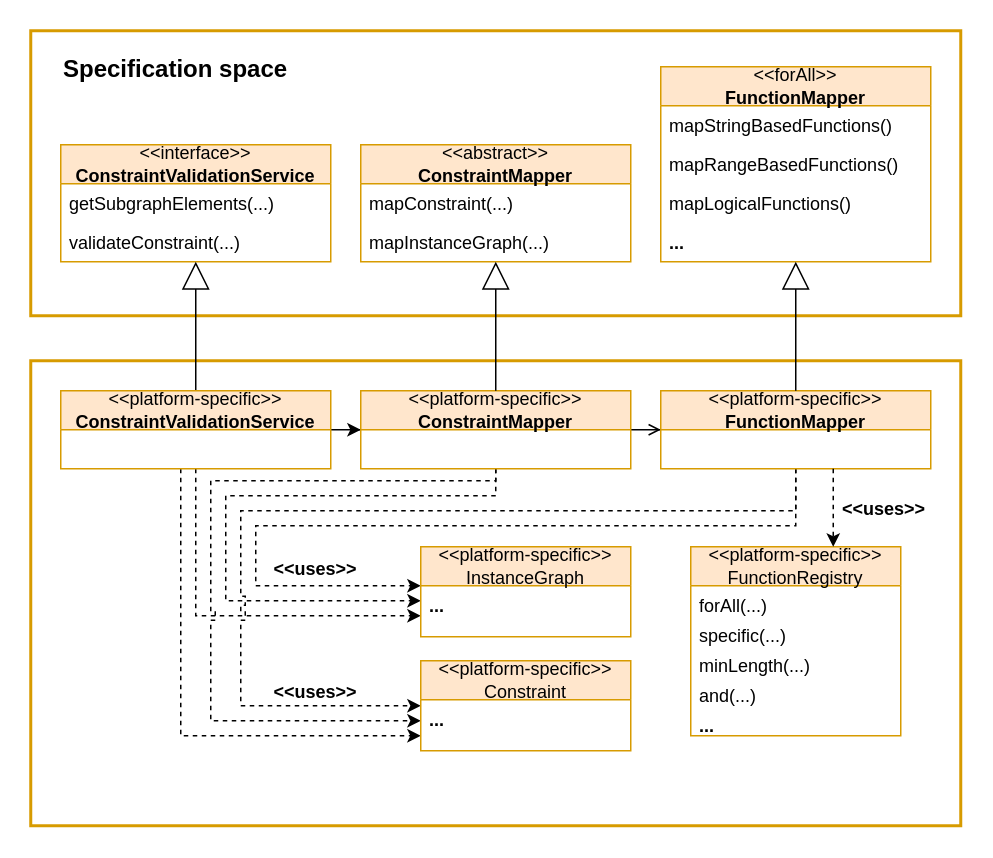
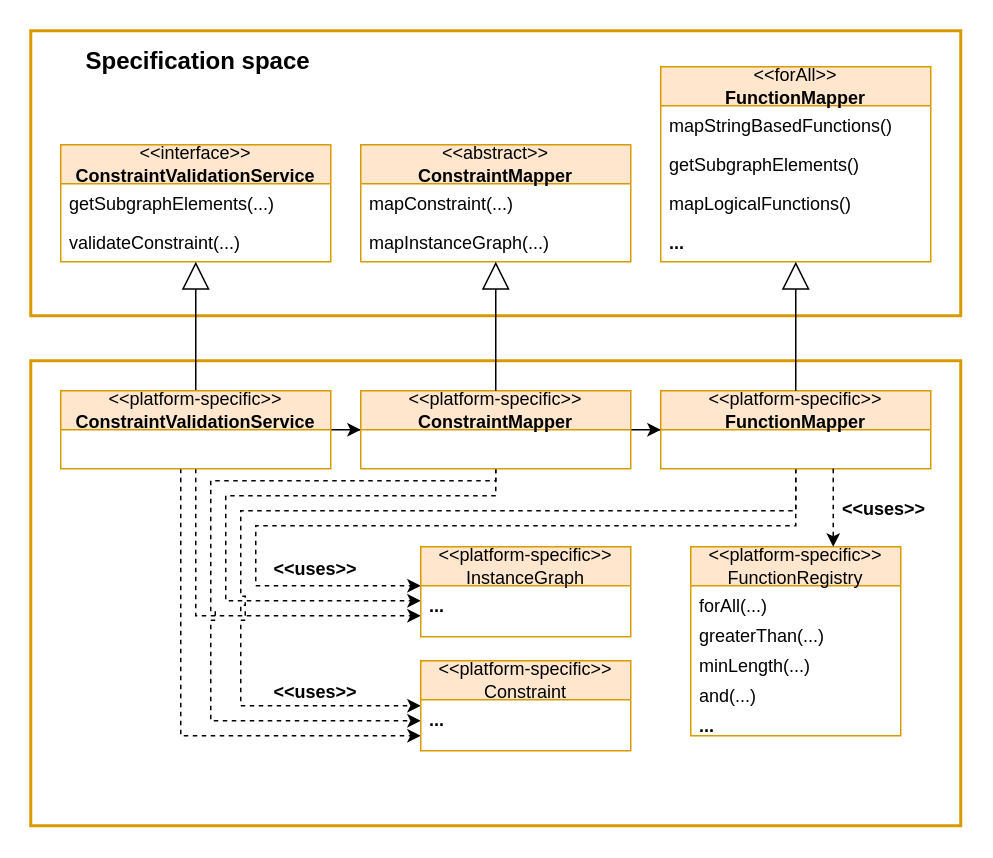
- <mxCell id="33" value="&lt;b&gt;&lt;font style=&quot;font-size: 16px;&quot;&gt;Specification space&lt;/font&gt;&lt;/b&gt;" style="text;html=1;strokeColor=none;fillColor=none;align=left;verticalAlign=middle;whiteSpace=wrap;rounded=0;" vertex="1" parent="1"><mxGeometry x="40" y="30" width="310" height="30" as="geometry" /></mxCell>
+ <mxCell id="33" value="&lt;b&gt;&lt;font style=&quot;font-size: 16px;&quot;&gt;Specification space&lt;/font&gt;&lt;/b&gt;" style="text;html=1;strokeColor=none;fillColor=none;align=left;verticalAlign=middle;whiteSpace=wrap;rounded=0;" vertex="1" parent="1"><mxGeometry x="55" y="25" width="310" height="30" as="geometry" /></mxCell>
- <mxCell id="23" value="mapRangeBasedFunctions()" style="text;strokeColor=none;fillColor=none;align=left;verticalAlign=top;spacingLeft=4;spacingRight=4;overflow=hidden;rotatable=0;points=[[0,0.5],[1,0.5]];portConstraint=eastwest;whiteSpace=wrap;html=1;" vertex="1" parent="21"><mxGeometry y="52" width="180" height="26" as="geometry" /></mxCell>
+ <mxCell id="23" value="getSubgraphElements()" style="text;strokeColor=none;fillColor=none;align=left;verticalAlign=top;spacingLeft=4;spacingRight=4;overflow=hidden;rotatable=0;points=[[0,0.5],[1,0.5]];portConstraint=eastwest;whiteSpace=wrap;html=1;" vertex="1" parent="21"><mxGeometry y="52" width="180" height="26" as="geometry" /></mxCell>
- <mxCell id="16" value="" style="edgeStyle=orthogonalEdgeStyle;rounded=0;orthogonalLoop=1;jettySize=auto;html=1;endArrow=open;" edge="1" parent="1" source="19" target="28"><mxGeometry relative="1" as="geometry" /></mxCell>
+ <mxCell id="16" value="" style="edgeStyle=orthogonalEdgeStyle;rounded=0;orthogonalLoop=1;jettySize=auto;html=1;" edge="1" parent="1" source="19" target="28"><mxGeometry relative="1" as="geometry" /></mxCell>
- <mxCell id="40" value="specific(...)" style="text;strokeColor=none;fillColor=none;align=left;verticalAlign=top;spacingLeft=4;spacingRight=4;overflow=hidden;rotatable=0;points=[[0,0.5],[1,0.5]];portConstraint=eastwest;whiteSpace=wrap;html=1;" vertex="1" parent="38"><mxGeometry y="46" width="140" height="20" as="geometry" /></mxCell>
+ <mxCell id="40" value="greaterThan(...)" style="text;strokeColor=none;fillColor=none;align=left;verticalAlign=top;spacingLeft=4;spacingRight=4;overflow=hidden;rotatable=0;points=[[0,0.5],[1,0.5]];portConstraint=eastwest;whiteSpace=wrap;html=1;" vertex="1" parent="38"><mxGeometry y="46" width="140" height="20" as="geometry" /></mxCell>
